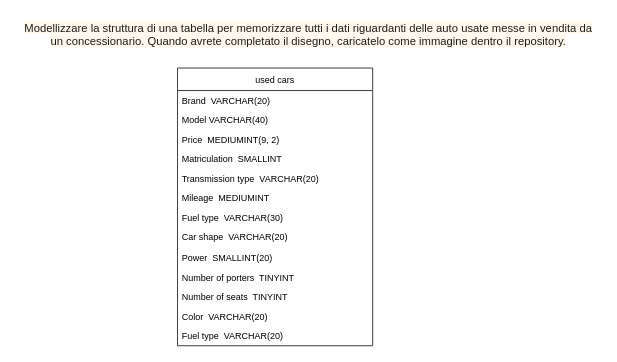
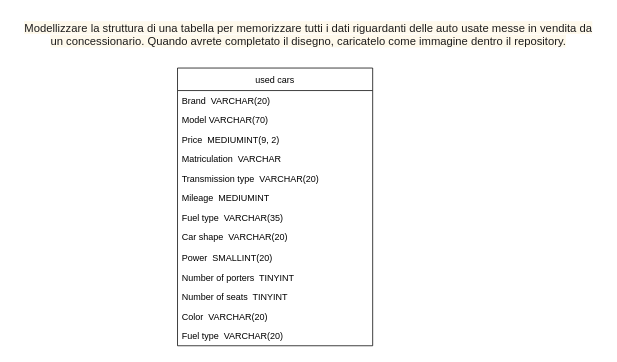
- <mxCell id="5" value="Model VARCHAR(40)" style="text;strokeColor=none;fillColor=none;align=left;verticalAlign=top;spacingLeft=4;spacingRight=4;overflow=hidden;rotatable=0;points=[[0,0.5],[1,0.5]];portConstraint=eastwest;" vertex="1" parent="3"><mxGeometry y="56" width="260" height="26" as="geometry" /></mxCell>
+ <mxCell id="5" value="Model VARCHAR(70)" style="text;strokeColor=none;fillColor=none;align=left;verticalAlign=top;spacingLeft=4;spacingRight=4;overflow=hidden;rotatable=0;points=[[0,0.5],[1,0.5]];portConstraint=eastwest;" vertex="1" parent="3"><mxGeometry y="56" width="260" height="26" as="geometry" /></mxCell>
- <mxCell id="7" value="Matriculation  SMALLINT" style="text;strokeColor=none;fillColor=none;align=left;verticalAlign=top;spacingLeft=4;spacingRight=4;overflow=hidden;rotatable=0;points=[[0,0.5],[1,0.5]];portConstraint=eastwest;" vertex="1" parent="3"><mxGeometry y="108" width="260" height="26" as="geometry" /></mxCell>
+ <mxCell id="7" value="Matriculation  VARCHAR" style="text;strokeColor=none;fillColor=none;align=left;verticalAlign=top;spacingLeft=4;spacingRight=4;overflow=hidden;rotatable=0;points=[[0,0.5],[1,0.5]];portConstraint=eastwest;" vertex="1" parent="3"><mxGeometry y="108" width="260" height="26" as="geometry" /></mxCell>
- <mxCell id="10" value="Fuel type  VARCHAR(30)" style="text;strokeColor=none;fillColor=none;align=left;verticalAlign=top;spacingLeft=4;spacingRight=4;overflow=hidden;rotatable=0;points=[[0,0.5],[1,0.5]];portConstraint=eastwest;" vertex="1" parent="3"><mxGeometry y="186" width="260" height="26" as="geometry" /></mxCell>
+ <mxCell id="10" value="Fuel type  VARCHAR(35)" style="text;strokeColor=none;fillColor=none;align=left;verticalAlign=top;spacingLeft=4;spacingRight=4;overflow=hidden;rotatable=0;points=[[0,0.5],[1,0.5]];portConstraint=eastwest;" vertex="1" parent="3"><mxGeometry y="186" width="260" height="26" as="geometry" /></mxCell>
